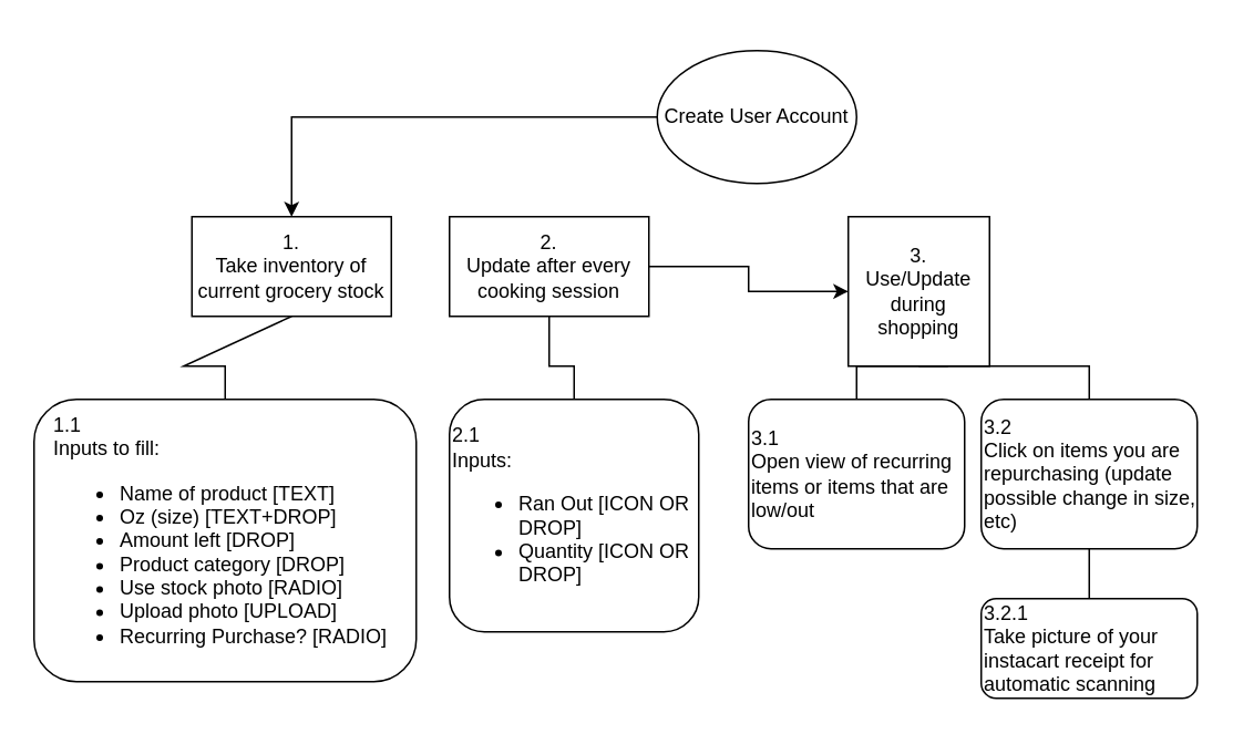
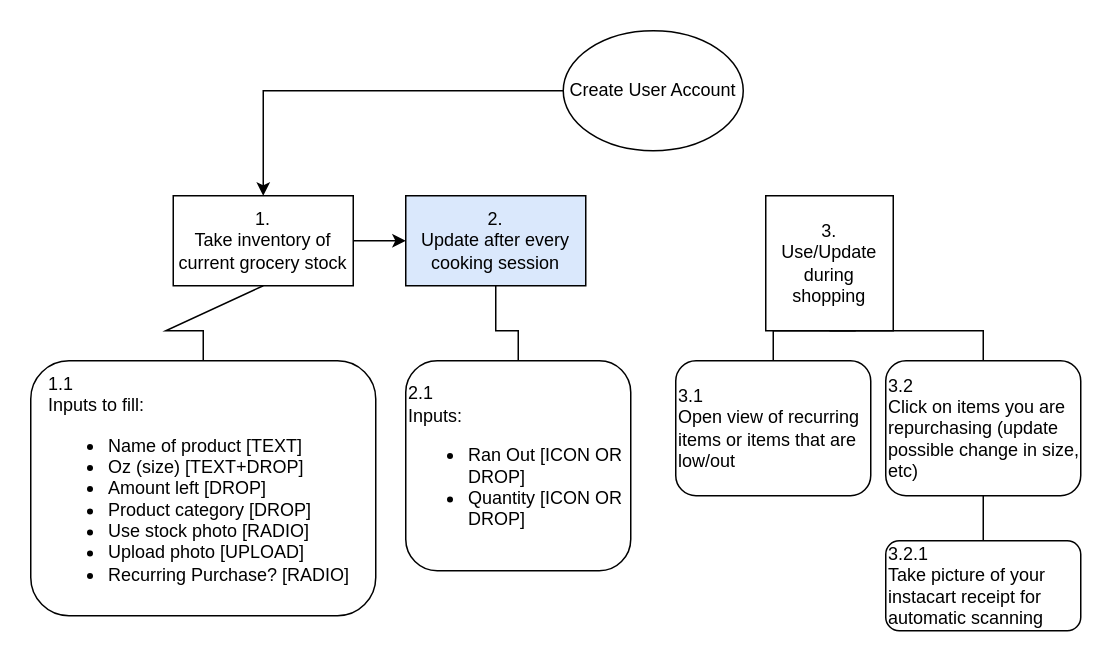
- <mxCell id="3" value="Create User Account" style="ellipse;whiteSpace=wrap;html=1;" vertex="1" parent="1"><mxGeometry x="395" y="30" width="120" height="80" as="geometry" /></mxCell>
+ <mxCell id="3" value="Create User Account" style="ellipse;whiteSpace=wrap;html=1;" vertex="1" parent="1"><mxGeometry x="375" width="120" height="80" as="geometry" y="20" /></mxCell>
+ <mxCell id="4" value="" style="edgeStyle=orthogonalEdgeStyle;rounded=0;orthogonalLoop=1;jettySize=auto;html=1;" edge="1" parent="1" source="5" target="7"><mxGeometry relative="1" as="geometry" /></mxCell>
- <mxCell id="7" value="2.&lt;br&gt;Update after every cooking session" style="whiteSpace=wrap;html=1;" vertex="1" parent="1"><mxGeometry x="270" y="130" width="120" height="60" as="geometry" /></mxCell>
+ <mxCell id="7" value="2.&lt;br&gt;Update after every cooking session" style="whiteSpace=wrap;html=1;fillColor=#dae8fc;" vertex="1" parent="1"><mxGeometry x="270" y="130" width="120" height="60" as="geometry" /></mxCell>
- <mxCell id="6" value="" style="edgeStyle=orthogonalEdgeStyle;rounded=0;orthogonalLoop=1;jettySize=auto;html=1;" edge="1" parent="1" source="7" target="8"><mxGeometry relative="1" as="geometry" /></mxCell>
